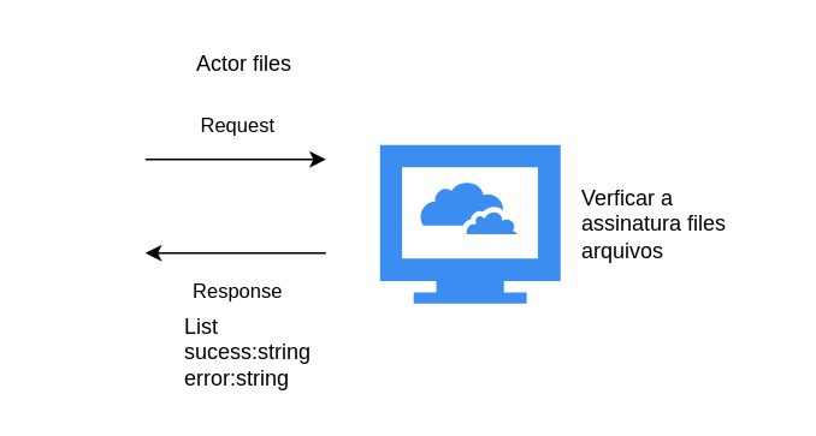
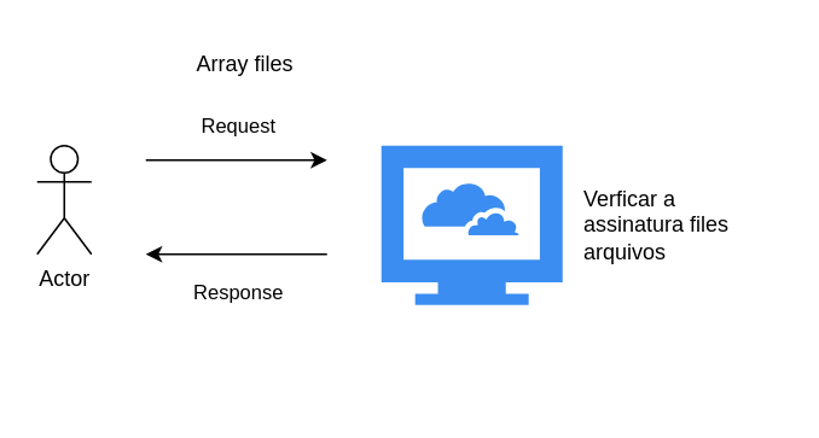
- <mxCell id="9" value="Actor files" style="text;html=1;strokeColor=none;fillColor=none;align=center;verticalAlign=middle;whiteSpace=wrap;rounded=0;" vertex="1" parent="1"><mxGeometry x="80" y="20" width="110" height="30" as="geometry" /></mxCell>
+ <mxCell id="9" value="Array files" style="text;html=1;strokeColor=none;fillColor=none;align=center;verticalAlign=middle;whiteSpace=wrap;rounded=0;" vertex="1" parent="1"><mxGeometry x="80" y="20" width="110" height="30" as="geometry" /></mxCell>
+ <mxCell id="2" value="Actor" style="shape=umlActor;verticalLabelPosition=bottom;verticalAlign=top;html=1;outlineConnect=0;" vertex="1" parent="1"><mxGeometry x="20" y="80" width="30" height="60" as="geometry" /></mxCell>
- <mxCell id="8" value="List&lt;br&gt;sucess:string&lt;br&gt;error:string&lt;br&gt;" style="text;html=1;strokeColor=none;fillColor=none;align=left;verticalAlign=middle;whiteSpace=wrap;rounded=0;" vertex="1" parent="1"><mxGeometry x="100" y="170" width="110" height="50" as="geometry" /></mxCell>
